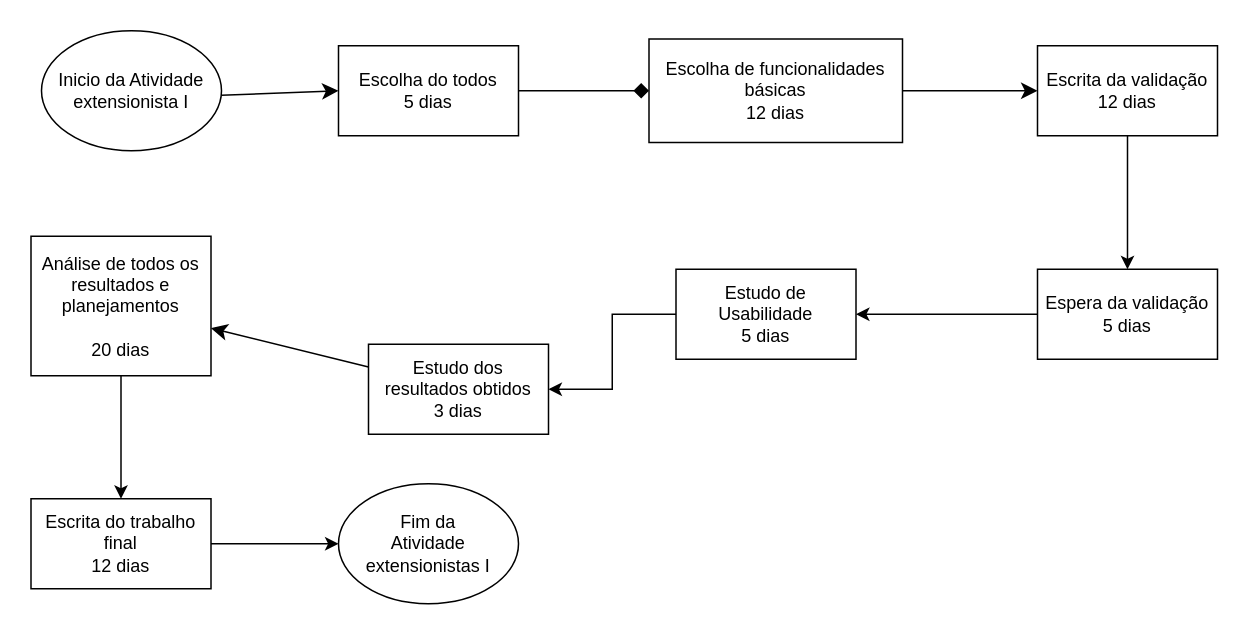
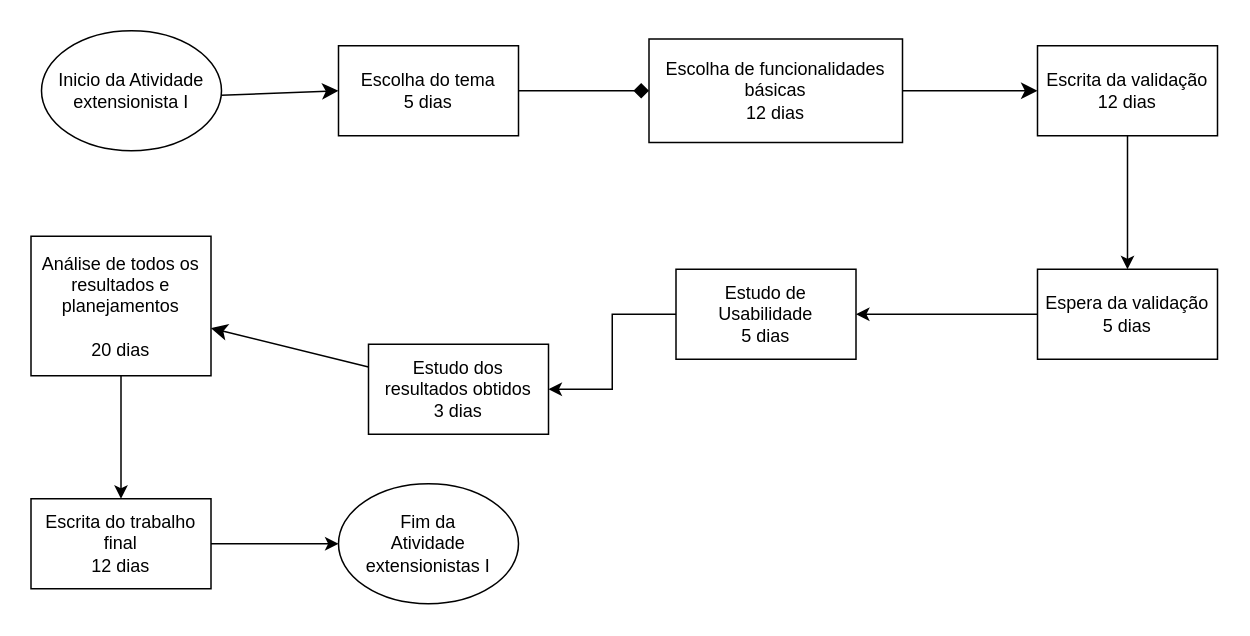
- <mxCell id="3" value="Escolha do todos&lt;div&gt;5 dias&lt;/div&gt;" style="rounded=0;whiteSpace=wrap;html=1;" parent="1" vertex="1"><mxGeometry x="225" y="30" width="120" height="60" as="geometry" /></mxCell>
+ <mxCell id="3" value="Escolha do tema&lt;div&gt;5 dias&lt;/div&gt;" style="rounded=0;whiteSpace=wrap;html=1;" parent="1" vertex="1"><mxGeometry x="225" y="30" width="120" height="60" as="geometry" /></mxCell>
